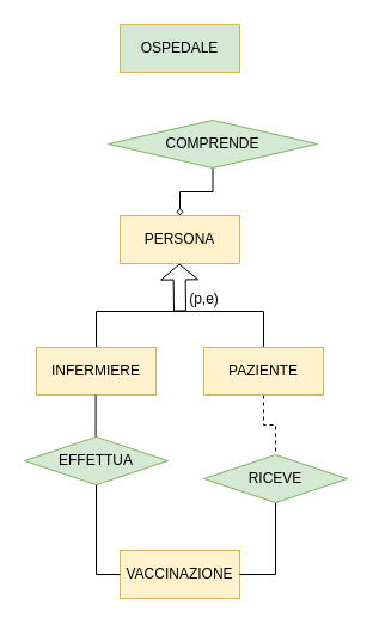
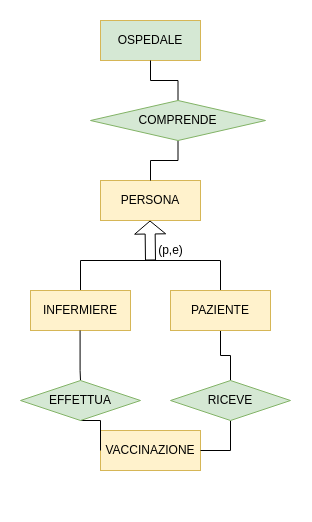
+ <mxCell id="12" style="edgeStyle=orthogonalEdgeStyle;rounded=0;orthogonalLoop=1;jettySize=auto;html=1;exitX=0.5;exitY=0;exitDx=0;exitDy=0;entryX=0.5;entryY=1;entryDx=0;entryDy=0;fontSize=9;startArrow=none;startFill=0;endArrow=none;endFill=0;endSize=4;" edge="1" parent="1" source="14" target="3"><mxGeometry relative="1" as="geometry" /></mxCell>
- <mxCell id="13" style="edgeStyle=orthogonalEdgeStyle;rounded=0;orthogonalLoop=1;jettySize=auto;html=1;exitX=0.5;exitY=1;exitDx=0;exitDy=0;entryX=0.5;entryY=0;entryDx=0;entryDy=0;fontSize=9;startArrow=none;startFill=0;endArrow=diamond;endFill=0;endSize=4;" edge="1" parent="1" source="14" target="2"><mxGeometry relative="1" as="geometry" /></mxCell>
+ <mxCell id="13" style="edgeStyle=orthogonalEdgeStyle;rounded=0;orthogonalLoop=1;jettySize=auto;html=1;exitX=0.5;exitY=1;exitDx=0;exitDy=0;entryX=0.5;entryY=0;entryDx=0;entryDy=0;fontSize=9;startArrow=none;startFill=0;endArrow=none;endFill=0;endSize=4;" edge="1" parent="1" source="14" target="2"><mxGeometry relative="1" as="geometry" /></mxCell>
- <mxCell id="10" style="edgeStyle=orthogonalEdgeStyle;rounded=0;orthogonalLoop=1;jettySize=auto;html=1;exitX=0.5;exitY=1;exitDx=0;exitDy=0;entryX=0.5;entryY=0;entryDx=0;entryDy=0;endArrow=none;endFill=0;dashed=1;" edge="1" parent="1" source="11" target="20"><mxGeometry relative="1" as="geometry" /></mxCell>
+ <mxCell id="10" style="edgeStyle=orthogonalEdgeStyle;rounded=0;orthogonalLoop=1;jettySize=auto;html=1;exitX=0.5;exitY=1;exitDx=0;exitDy=0;entryX=0.5;entryY=0;entryDx=0;entryDy=0;endArrow=none;endFill=0;" edge="1" parent="1" source="11" target="20"><mxGeometry relative="1" as="geometry" /></mxCell>
- <mxCell id="18" value="EFFETTUA" style="shape=rhombus;perimeter=rhombusPerimeter;whiteSpace=wrap;html=1;align=center;fillColor=#d5e8d4;strokeColor=#82b366;" vertex="1" parent="1"><mxGeometry x="20" y="365" width="120" height="40" as="geometry" /></mxCell>
+ <mxCell id="18" value="EFFETTUA" style="shape=rhombus;perimeter=rhombusPerimeter;whiteSpace=wrap;html=1;align=center;fillColor=#d5e8d4;strokeColor=#82b366;" vertex="1" parent="1"><mxGeometry x="20" y="380" width="120" height="40" as="geometry" /></mxCell>
- <mxCell id="15" value="VACCINAZIONE" style="whiteSpace=wrap;html=1;align=center;fillColor=#fff2cc;strokeColor=#d6b656;" vertex="1" parent="1"><mxGeometry x="100" y="460" width="100" height="40" as="geometry" /></mxCell>
+ <mxCell id="15" value="VACCINAZIONE" style="whiteSpace=wrap;html=1;align=center;fillColor=#fff2cc;strokeColor=#d6b656;" vertex="1" parent="1"><mxGeometry x="100" y="430" width="100" height="40" as="geometry" /></mxCell>
